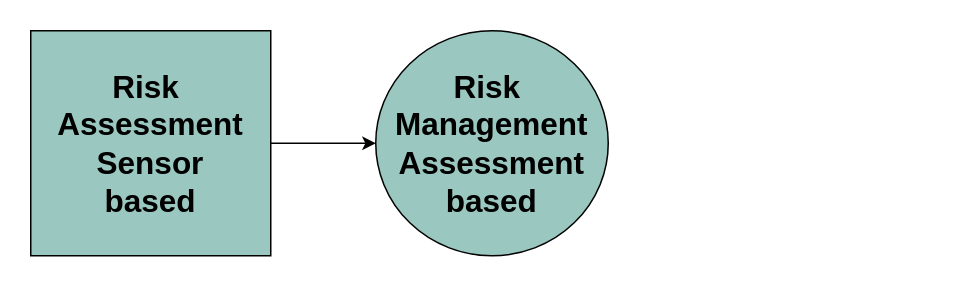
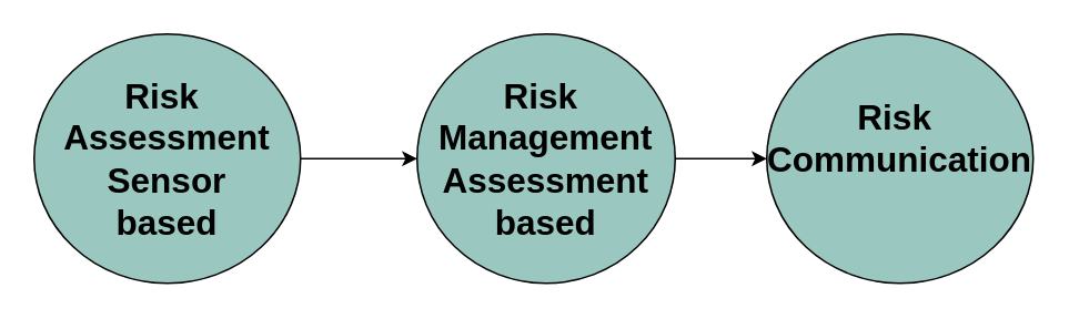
- <mxCell id="3" value="&lt;font style=&quot;font-size: 21px;&quot;&gt;&lt;b&gt;Risk&amp;nbsp;&lt;br&gt;Assessment&lt;br&gt;Sensor&lt;br&gt;based&lt;br&gt;&lt;/b&gt;&lt;/font&gt;" style="whiteSpace=wrap;html=1;fillStyle=solid;fillColor=#9AC7BF;rounded=0;" vertex="1" parent="2"><mxGeometry width="160" height="150" as="geometry" /></mxCell>
+ <mxCell id="3" value="&lt;font style=&quot;font-size: 21px;&quot;&gt;&lt;b&gt;Risk&amp;nbsp;&lt;br&gt;Assessment&lt;br&gt;Sensor&lt;br&gt;based&lt;br&gt;&lt;/b&gt;&lt;/font&gt;" style="ellipse;whiteSpace=wrap;html=1;fillStyle=solid;fillColor=#9AC7BF;" vertex="1" parent="2"><mxGeometry width="160" height="150" as="geometry" /></mxCell>
+ <mxCell id="7" style="edgeStyle=orthogonalEdgeStyle;rounded=0;orthogonalLoop=1;jettySize=auto;html=1;entryX=0;entryY=0.5;entryDx=0;entryDy=0;" edge="1" parent="2" source="4" target="6"><mxGeometry relative="1" as="geometry" /></mxCell>
+ <mxCell id="6" value="&lt;font style=&quot;font-size: 21px;&quot;&gt;&lt;b&gt;Risk&amp;nbsp;&lt;br&gt;Communication&lt;br&gt;&lt;br&gt;&lt;/b&gt;&lt;/font&gt;" style="ellipse;whiteSpace=wrap;html=1;fillStyle=solid;fillColor=#9AC7BF;" vertex="1" parent="2"><mxGeometry x="440" width="160" height="150" as="geometry" /></mxCell>
